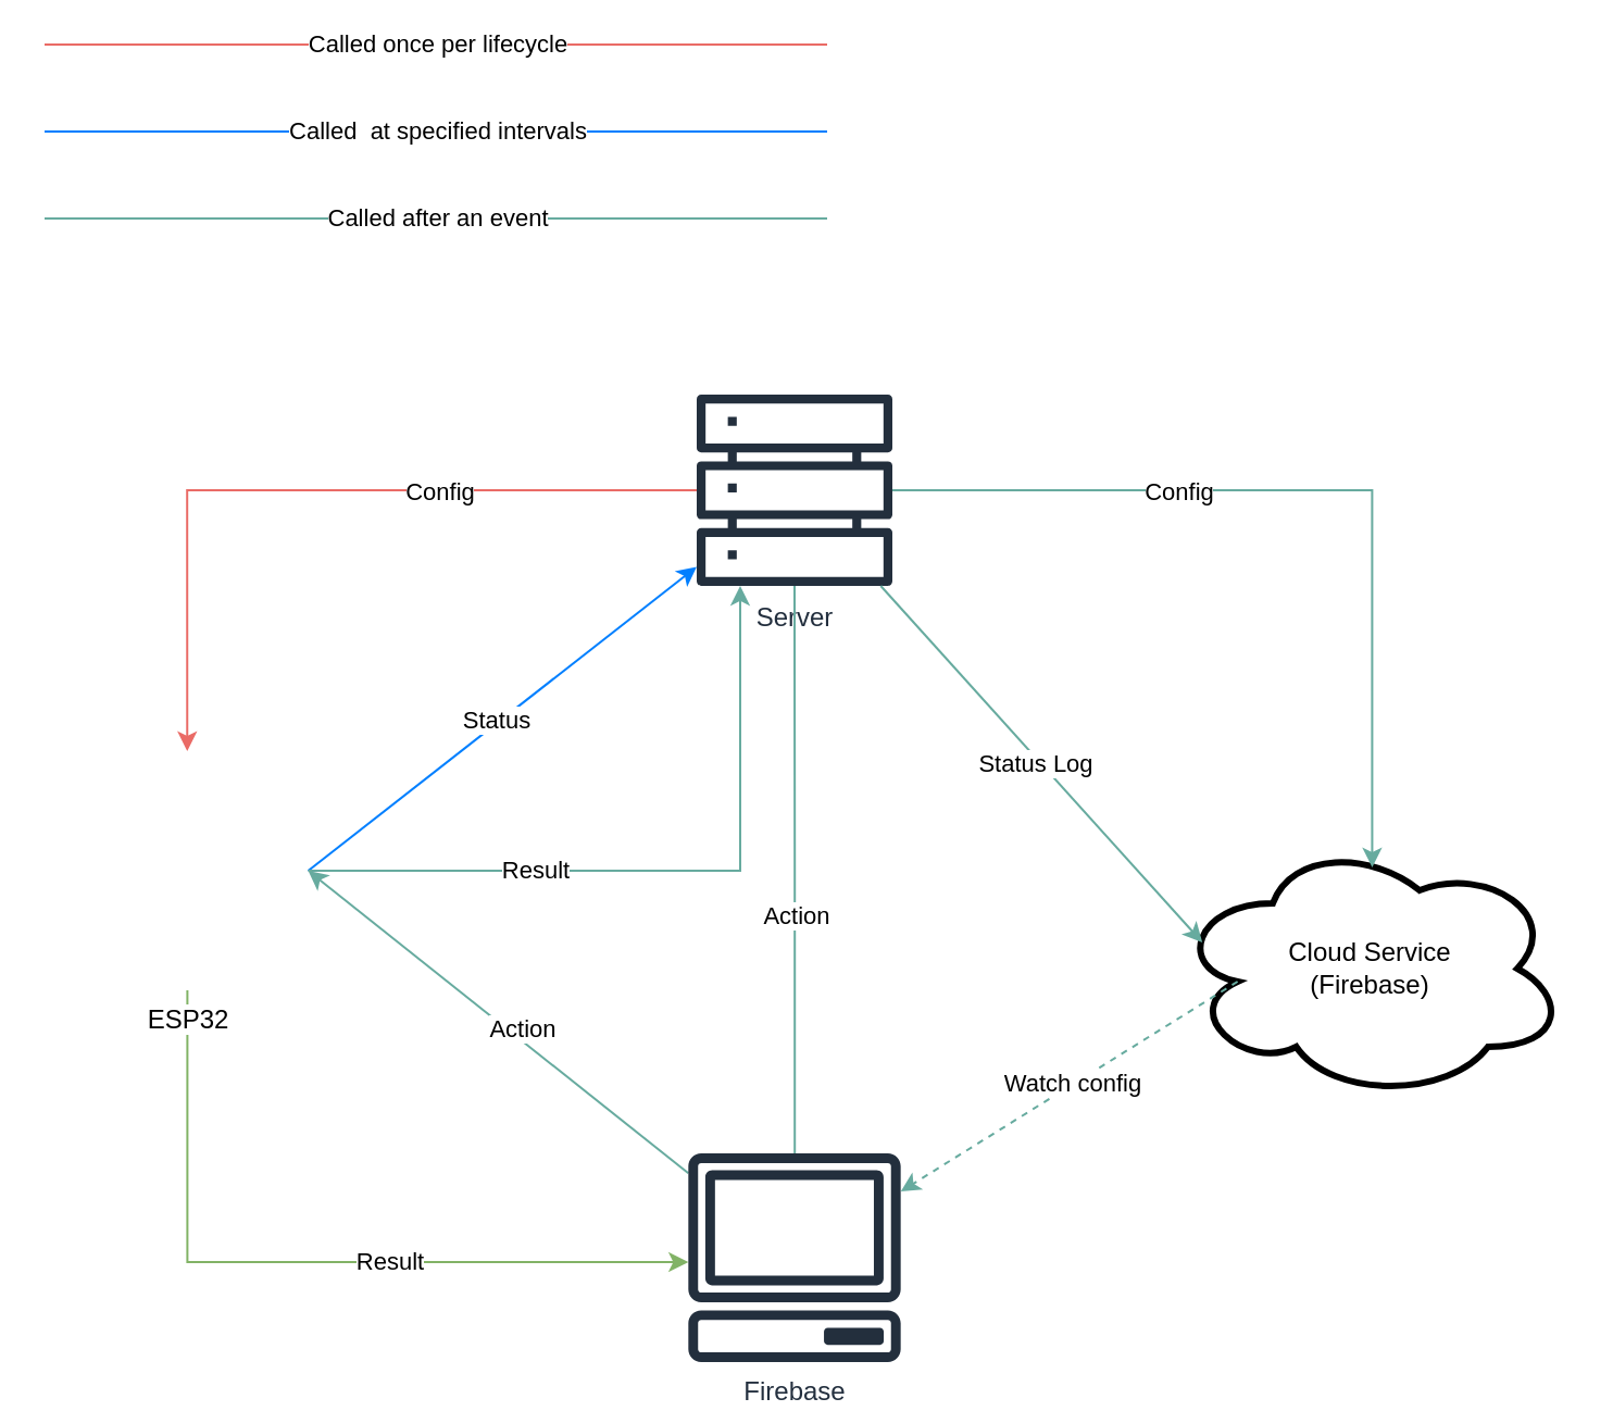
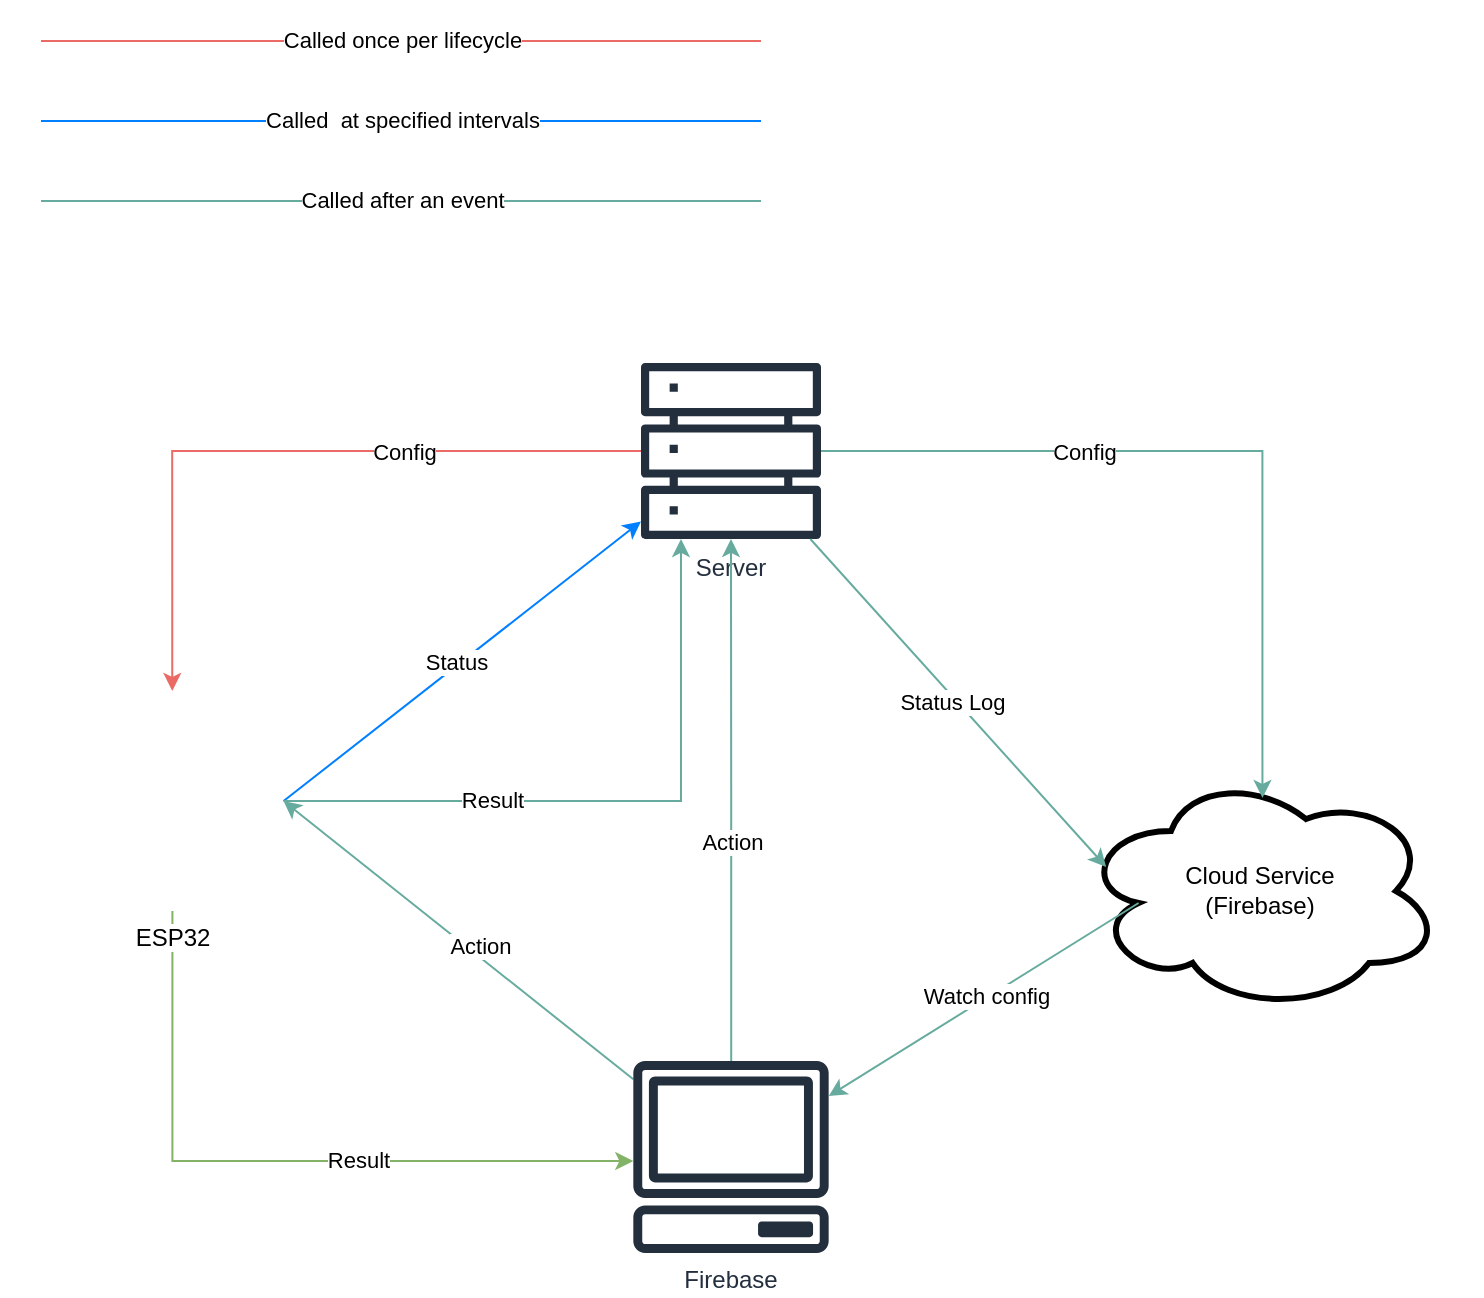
- <mxCell id="17" style="edgeStyle=orthogonalEdgeStyle;rounded=0;orthogonalLoop=1;jettySize=auto;html=1;strokeColor=#67AB9F;endArrow=none;" parent="1" source="19" target="5" edge="1"><mxGeometry relative="1" as="geometry" /></mxCell>
+ <mxCell id="17" style="edgeStyle=orthogonalEdgeStyle;rounded=0;orthogonalLoop=1;jettySize=auto;html=1;strokeColor=#67AB9F;" parent="1" source="19" target="5" edge="1"><mxGeometry relative="1" as="geometry" /></mxCell>
- <mxCell id="26" style="rounded=0;orthogonalLoop=1;jettySize=auto;html=1;strokeColor=#67AB9F;exitX=0.16;exitY=0.55;exitDx=0;exitDy=0;exitPerimeter=0;dashed=1;" parent="1" source="2" target="19" edge="1"><mxGeometry relative="1" as="geometry"><mxPoint x="590" y="580" as="targetPoint" /></mxGeometry></mxCell>
+ <mxCell id="26" style="rounded=0;orthogonalLoop=1;jettySize=auto;html=1;strokeColor=#67AB9F;exitX=0.16;exitY=0.55;exitDx=0;exitDy=0;exitPerimeter=0;" parent="1" source="2" target="19" edge="1"><mxGeometry relative="1" as="geometry"><mxPoint x="590" y="580" as="targetPoint" /></mxGeometry></mxCell>
